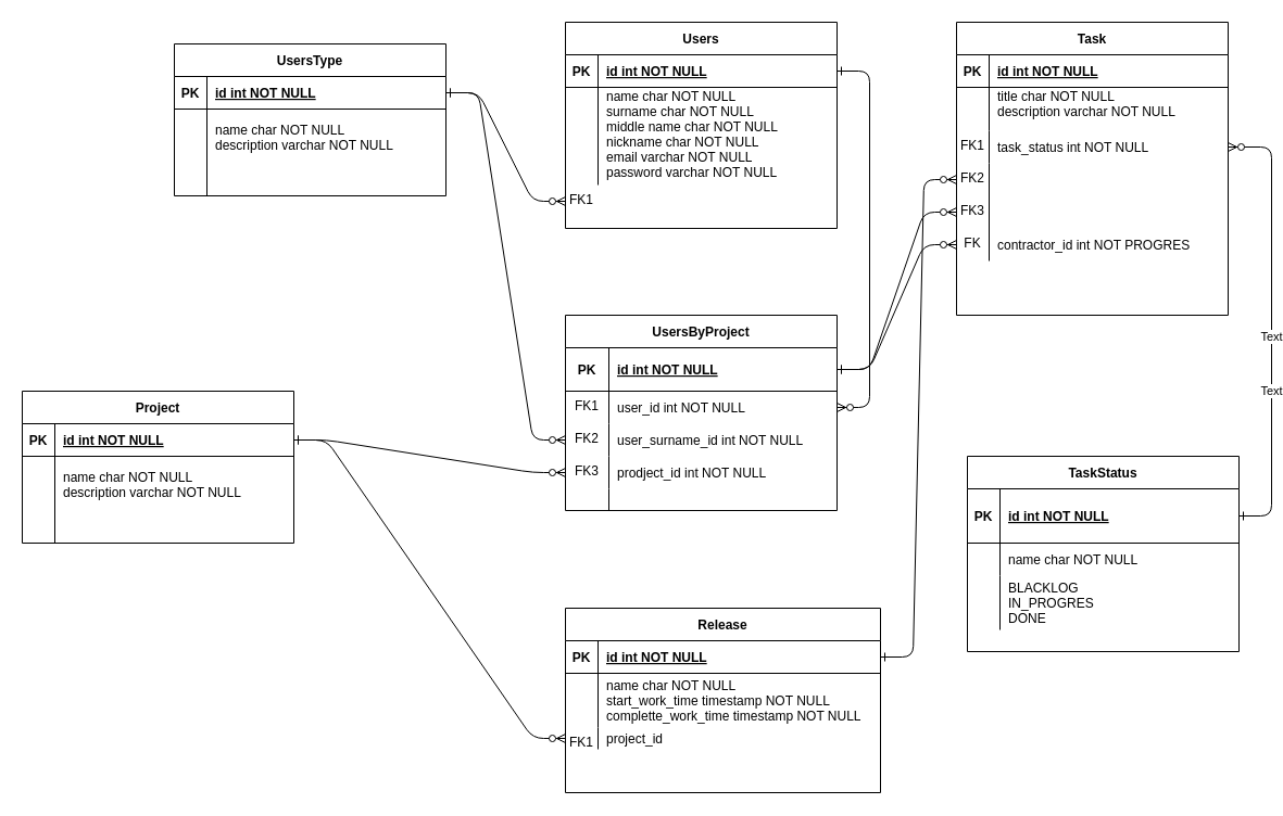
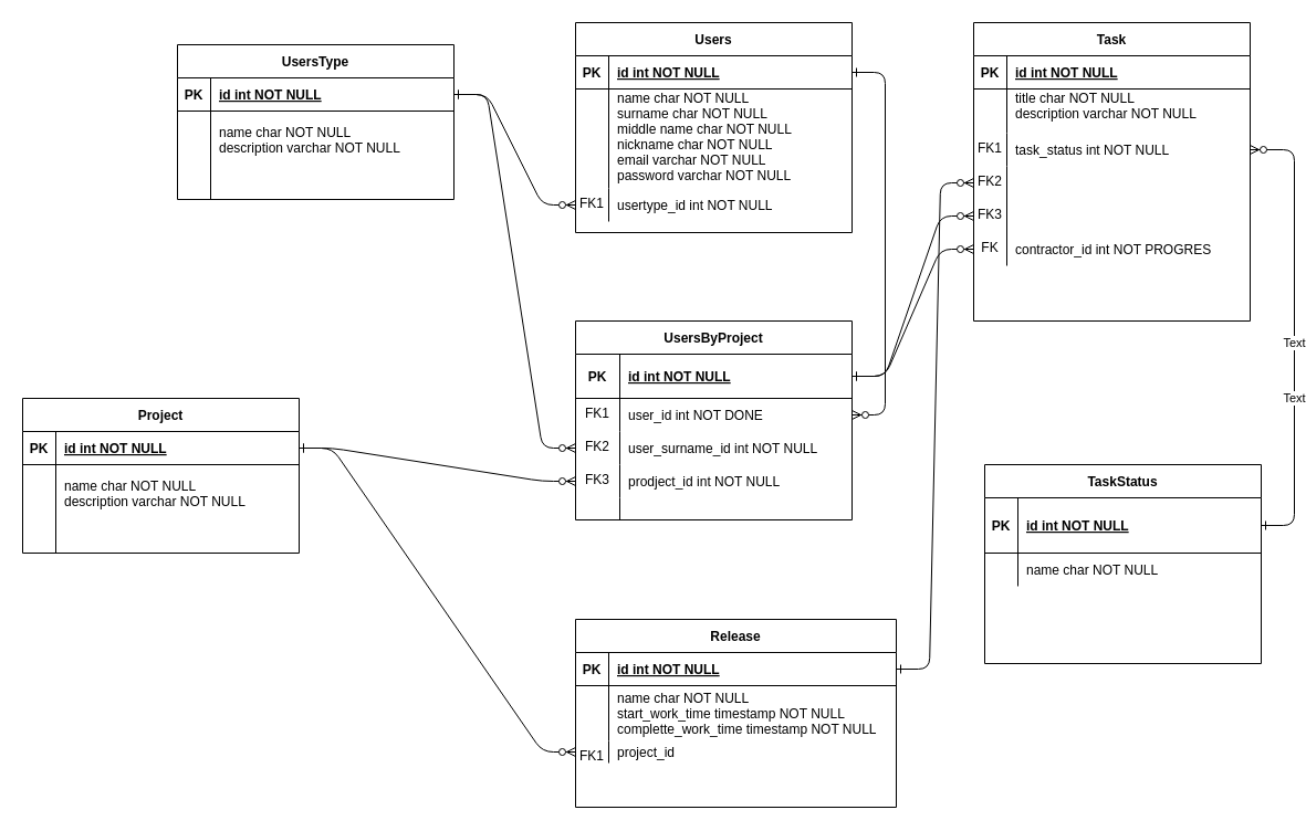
+ <mxCell id="23" value="usertype_id int NOT NULL" style="shape=partialRectangle;connectable=0;fillColor=none;top=0;left=0;bottom=0;right=0;align=left;spacingLeft=6;fontStyle=0;overflow=hidden;" parent="21" vertex="1"><mxGeometry x="30" width="220" height="30" as="geometry"><mxRectangle width="220" height="30" as="alternateBounds" /></mxGeometry></mxCell>
- <mxCell id="37" value="user_id int NOT NULL" style="shape=partialRectangle;connectable=0;fillColor=none;top=0;left=0;bottom=0;right=0;align=left;spacingLeft=6;fontStyle=0;overflow=hidden;" parent="35" vertex="1"><mxGeometry x="40" width="210" height="30" as="geometry"><mxRectangle width="210" height="30" as="alternateBounds" /></mxGeometry></mxCell>
+ <mxCell id="37" value="user_id int NOT DONE" style="shape=partialRectangle;connectable=0;fillColor=none;top=0;left=0;bottom=0;right=0;align=left;spacingLeft=6;fontStyle=0;overflow=hidden;" parent="35" vertex="1"><mxGeometry x="40" width="210" height="30" as="geometry"><mxRectangle width="210" height="30" as="alternateBounds" /></mxGeometry></mxCell>
- <mxCell id="12" value="BLACKLOG&#10;IN_PROGRES&#10;DONE" style="shape=partialRectangle;overflow=hidden;connectable=0;fillColor=none;top=0;left=0;bottom=0;right=0;align=left;spacingLeft=6;" parent="10" vertex="1"><mxGeometry x="30" width="220" height="50" as="geometry"><mxRectangle width="220" height="50" as="alternateBounds" /></mxGeometry></mxCell>
